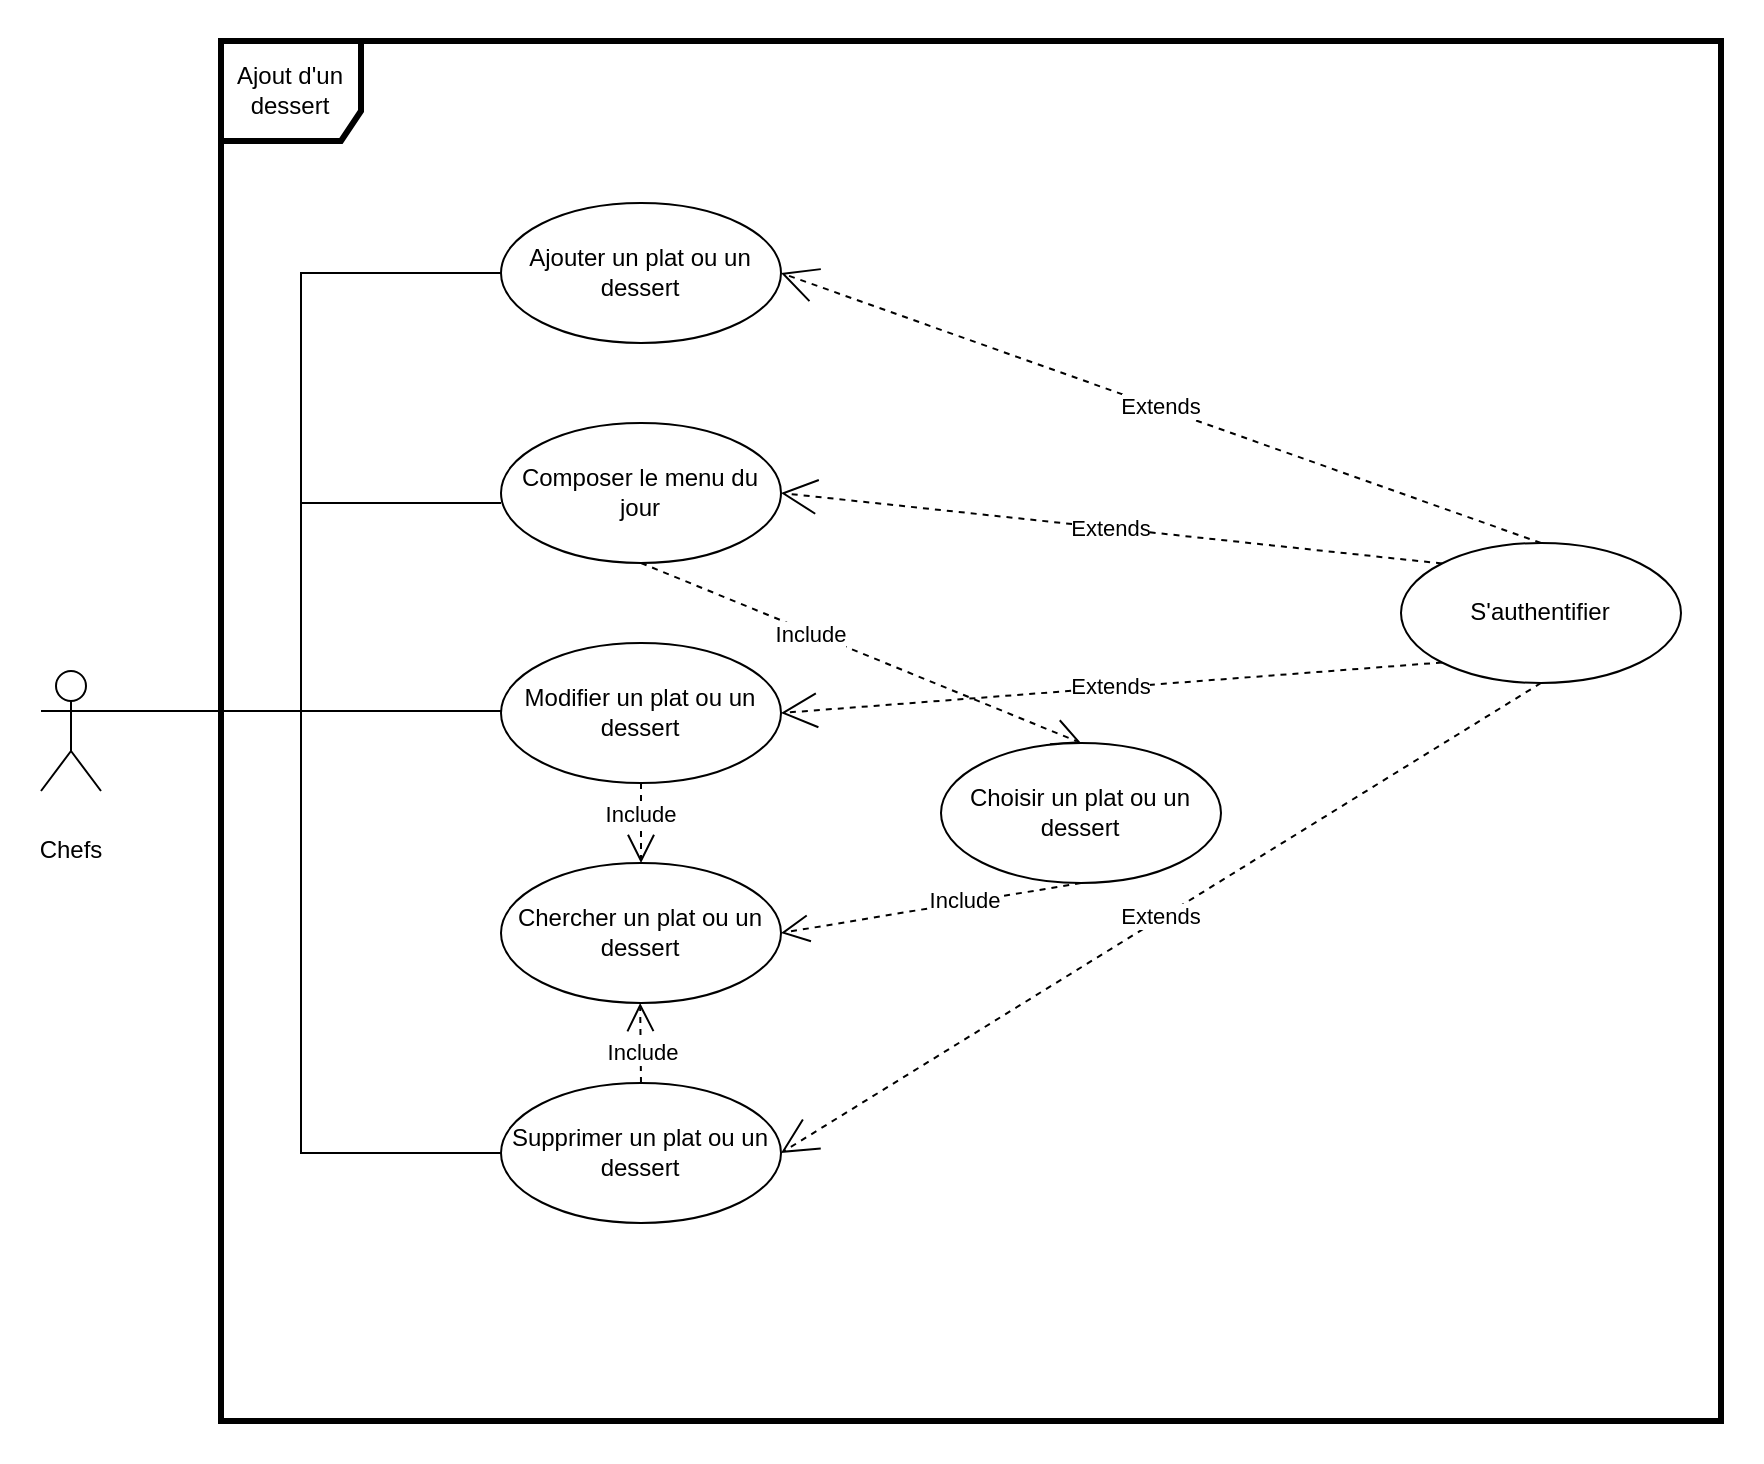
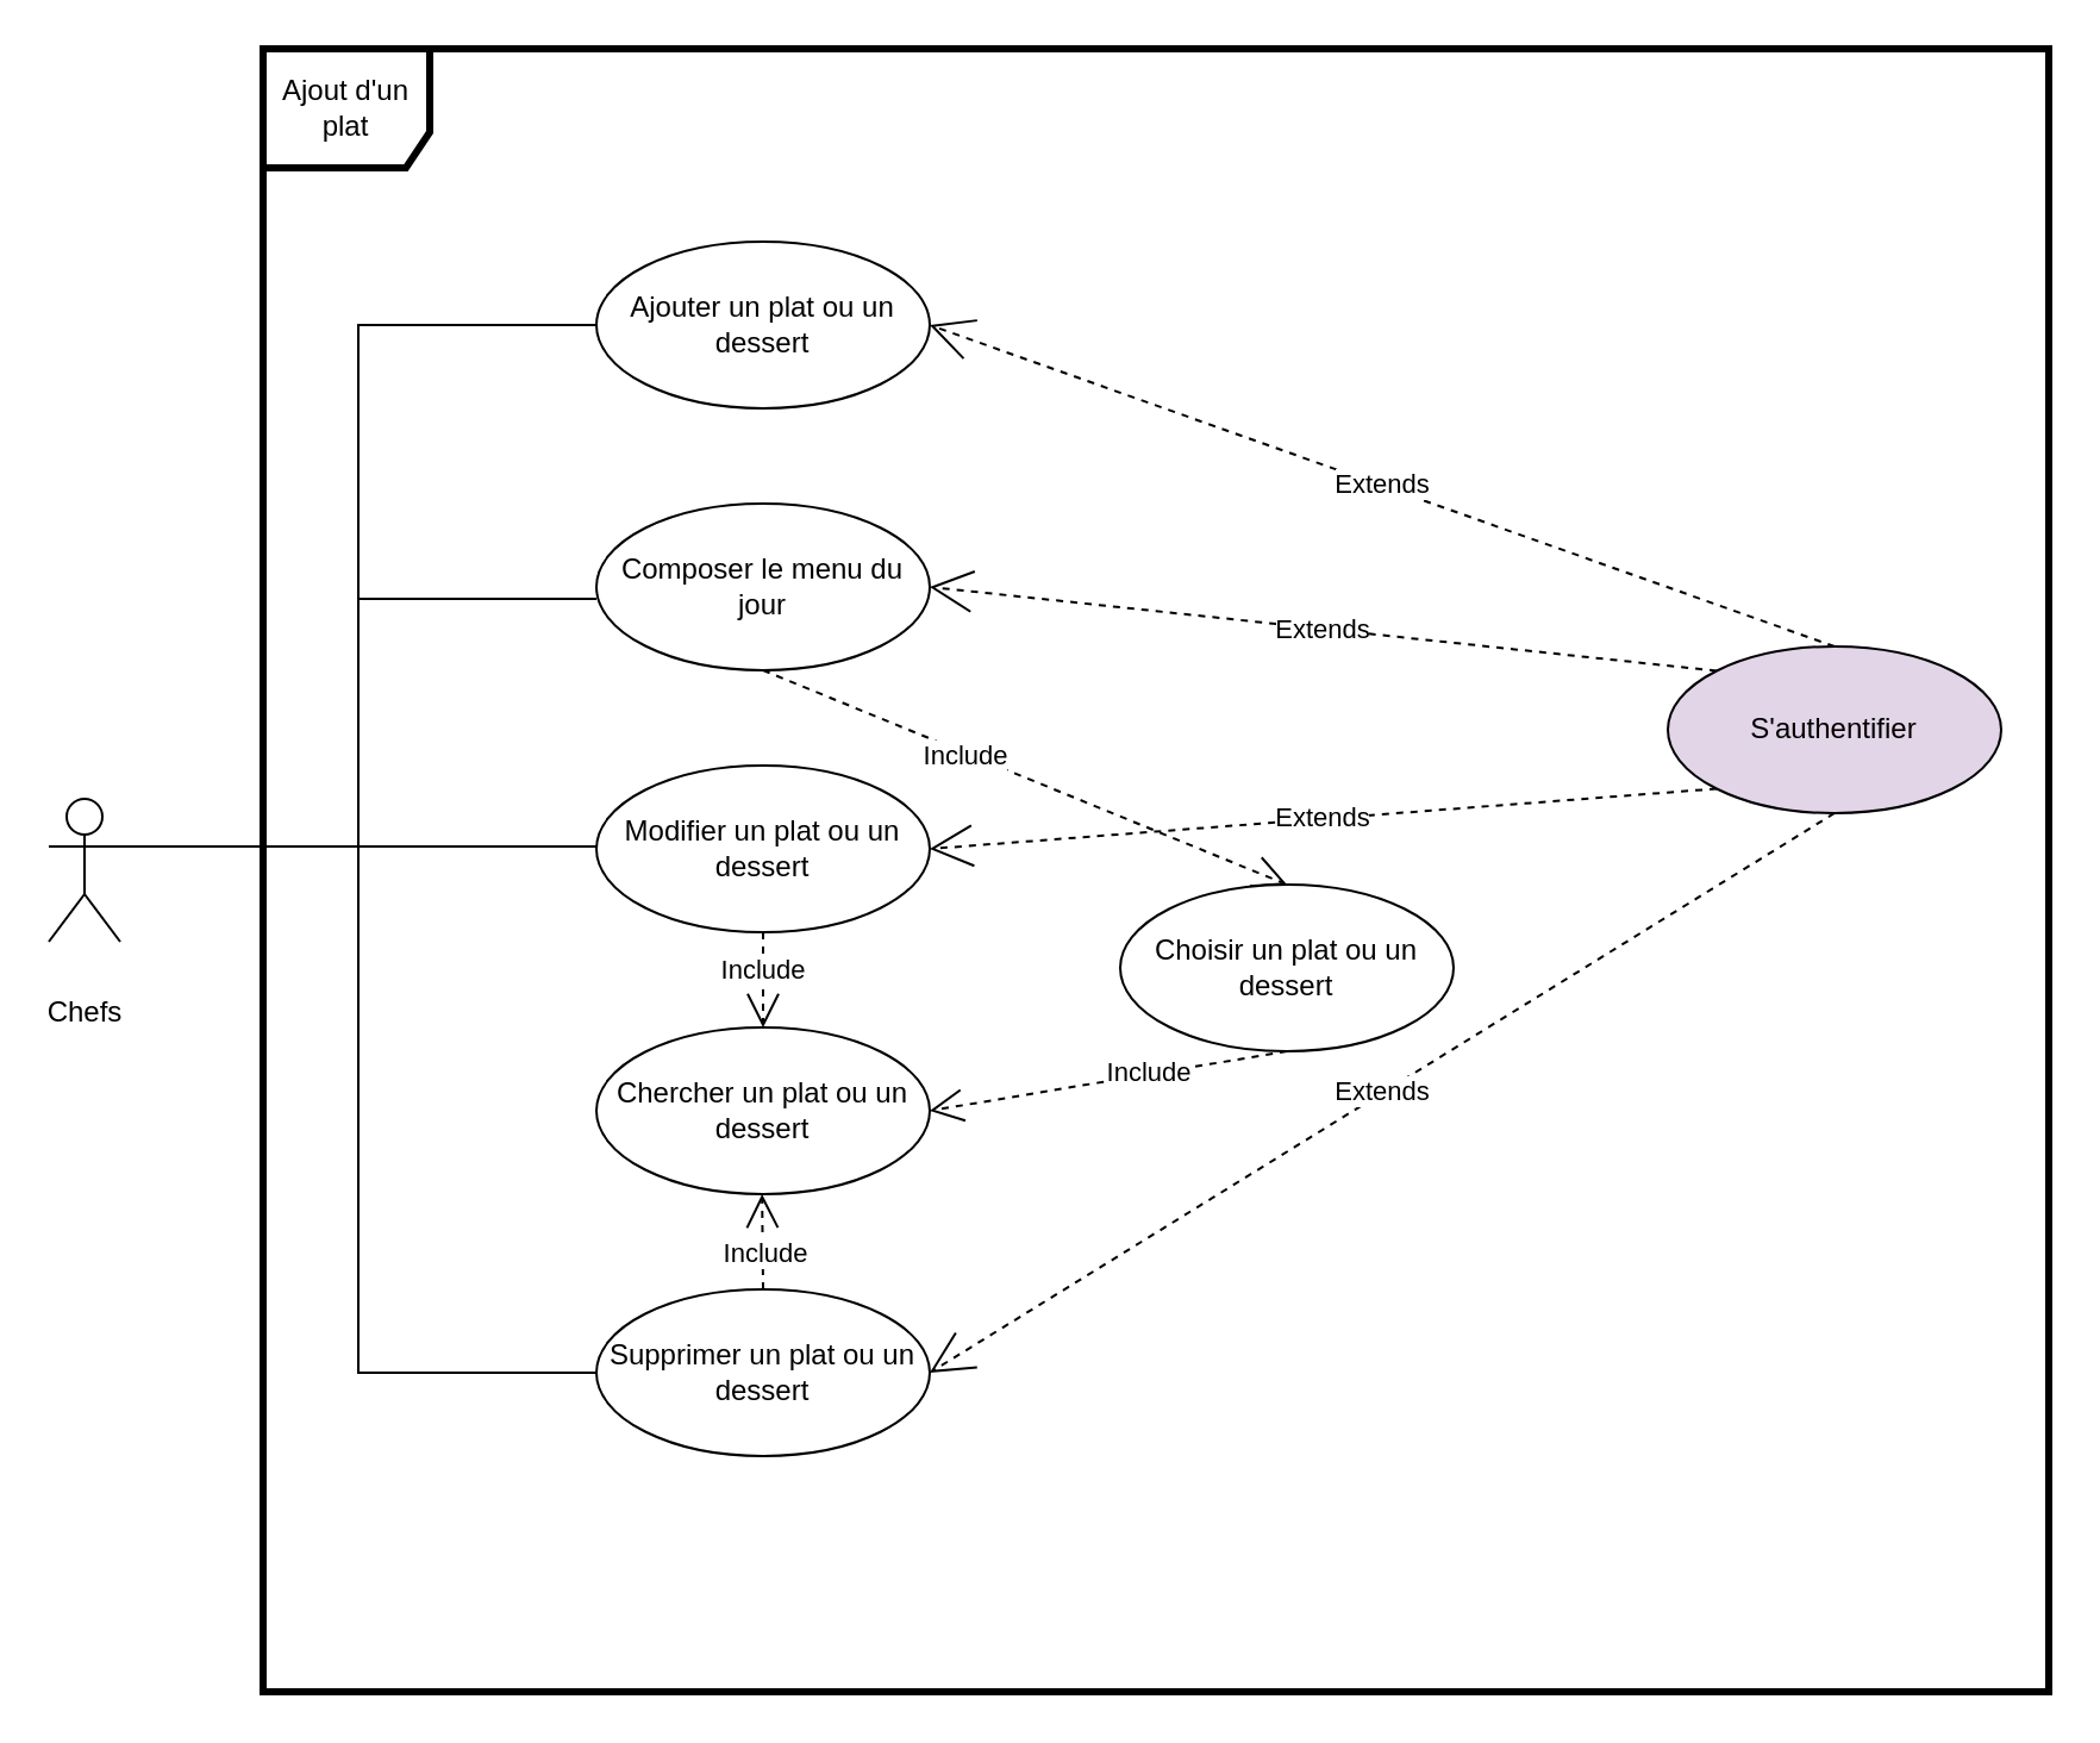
- <mxCell id="22" value="Ajout d'un dessert" style="shape=umlFrame;whiteSpace=wrap;html=1;strokeWidth=3;width=70;height=50;" parent="1" vertex="1"><mxGeometry x="110" y="20" width="750" height="690" as="geometry" /></mxCell>
+ <mxCell id="22" value="Ajout d'un plat" style="shape=umlFrame;whiteSpace=wrap;html=1;strokeWidth=3;width=70;height=50;" parent="1" vertex="1"><mxGeometry x="110" y="20" width="750" height="690" as="geometry" /></mxCell>
- <mxCell id="23" value="S'authentifier" style="ellipse;whiteSpace=wrap;html=1;verticalAlign=middle;" parent="1" vertex="1"><mxGeometry x="700" y="271" width="140" height="70" as="geometry" /></mxCell>
+ <mxCell id="23" value="S'authentifier" style="ellipse;whiteSpace=wrap;html=1;verticalAlign=middle;fillColor=#e1d5e7;" parent="1" vertex="1"><mxGeometry x="700" y="271" width="140" height="70" as="geometry" /></mxCell>
